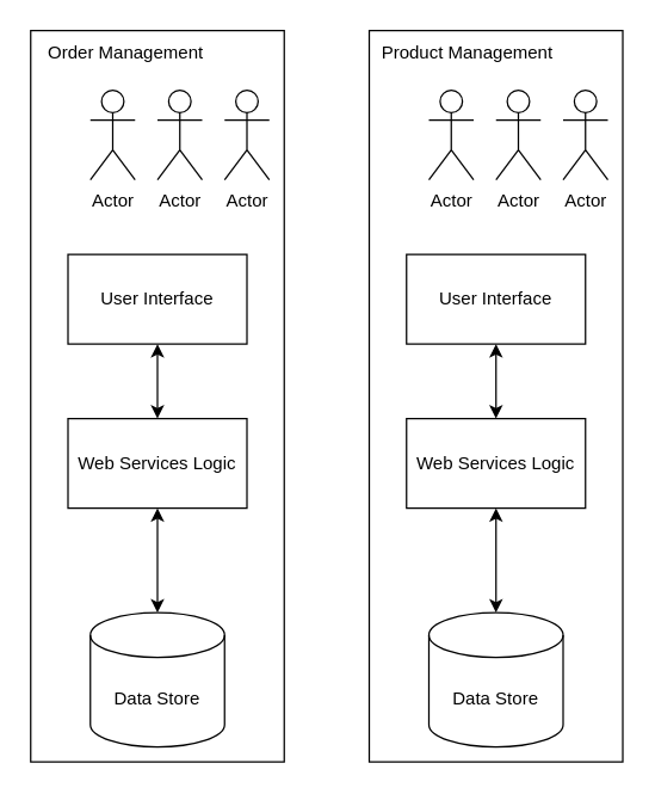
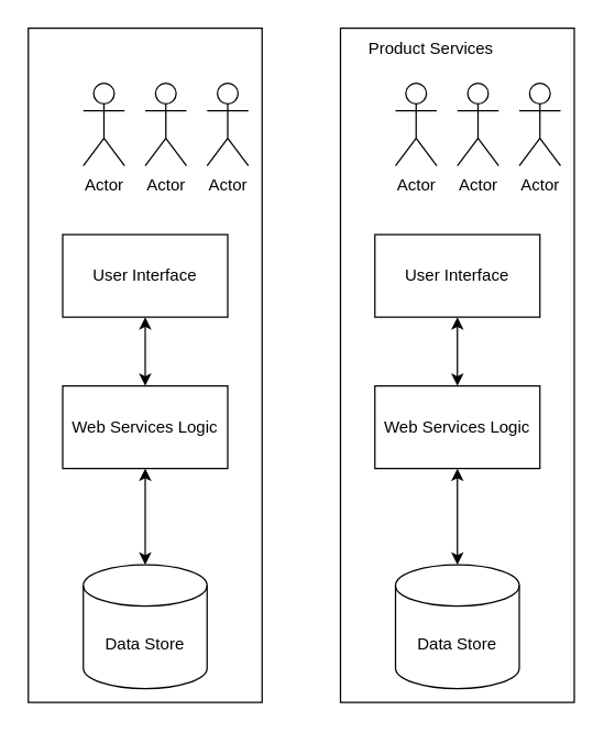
- <mxCell id="11" value="Order Management" style="text;html=1;strokeColor=none;fillColor=none;align=center;verticalAlign=middle;whiteSpace=wrap;rounded=0;" vertex="1" parent="1"><mxGeometry x="20" y="20" width="128" height="30" as="geometry" /></mxCell>
- <mxCell id="21" value="Product Management" style="text;html=1;strokeColor=none;fillColor=none;align=center;verticalAlign=middle;whiteSpace=wrap;rounded=0;" vertex="1" parent="1"><mxGeometry x="249" y="20" width="128" height="30" as="geometry" /></mxCell>
+ <mxCell id="21" value="Product Services" style="text;html=1;strokeColor=none;fillColor=none;align=center;verticalAlign=middle;whiteSpace=wrap;rounded=0;" vertex="1" parent="1"><mxGeometry x="249" y="20" width="128" height="30" as="geometry" /></mxCell>
